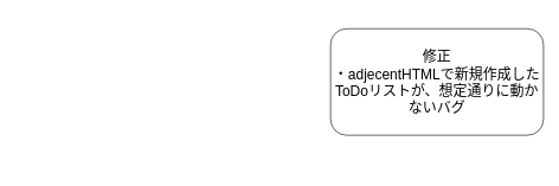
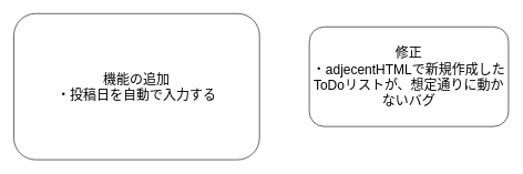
+ <mxCell id="2" value="機能の追加&lt;br&gt;・投稿日を自動で入力する&lt;br&gt;" style="rounded=1;whiteSpace=wrap;html=1;fontSize=20;" vertex="1" parent="1"><mxGeometry x="20" y="20" width="370" height="220" as="geometry" /></mxCell>
